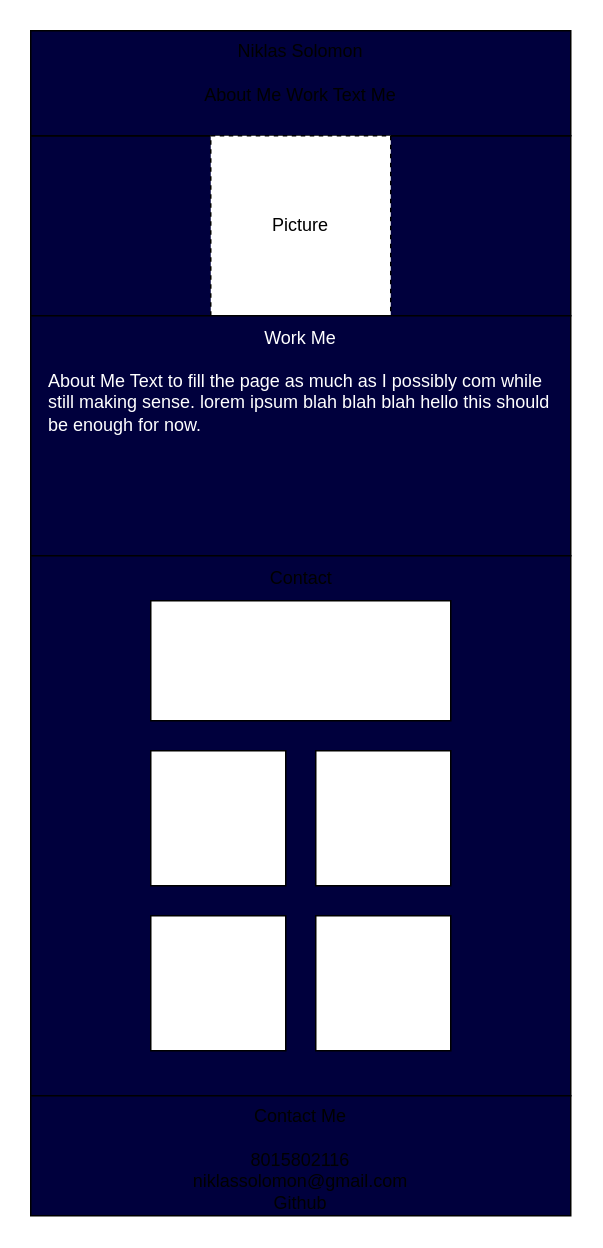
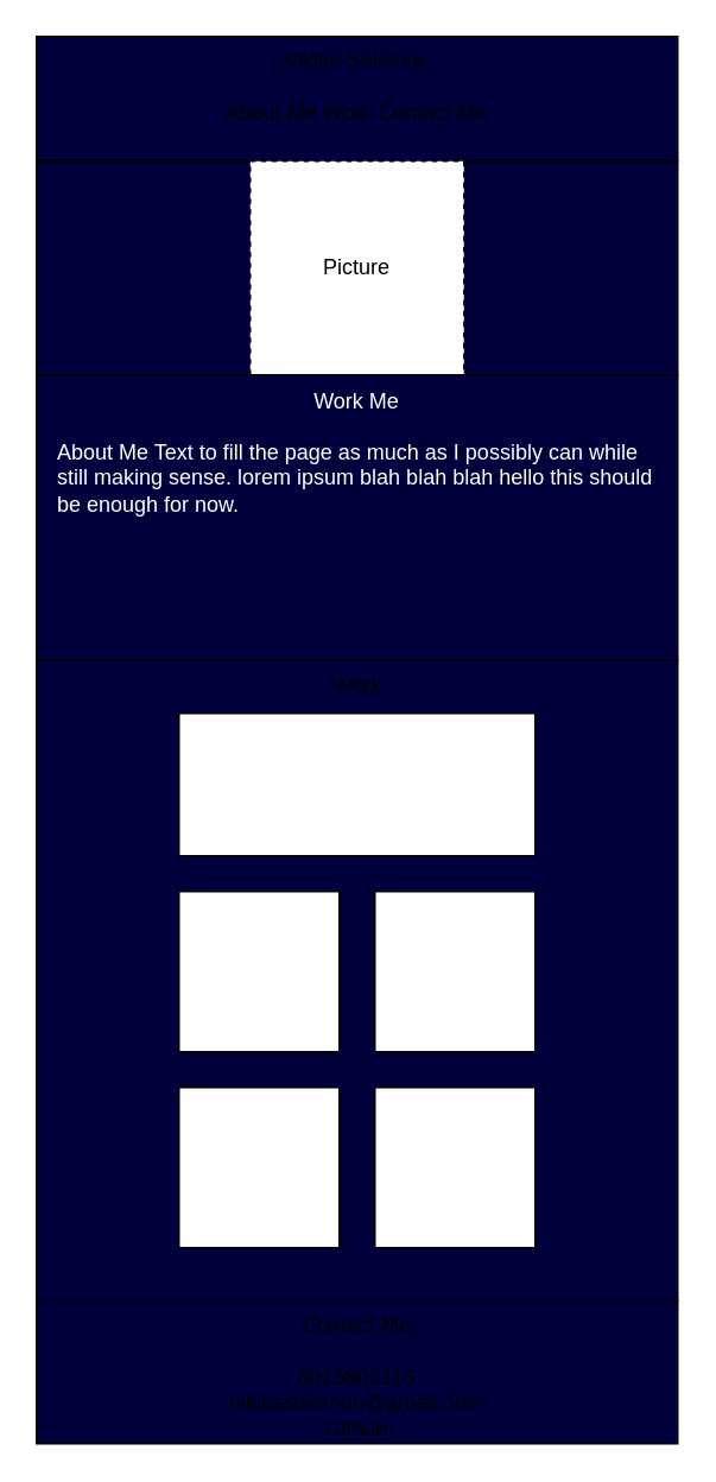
- <mxCell id="3" value="Niklas Solomon&lt;br&gt;&lt;br&gt;About Me Work Text Me&lt;br&gt;" style="rounded=0;whiteSpace=wrap;html=1;verticalAlign=top;fillColor=#00003D;" parent="1" vertex="1"><mxGeometry x="20" y="20" width="360" height="70" as="geometry" /></mxCell>
+ <mxCell id="3" value="Niklas Solomon&lt;br&gt;&lt;br&gt;About Me Work Contact Me&lt;br&gt;" style="rounded=0;whiteSpace=wrap;html=1;verticalAlign=top;fillColor=#00003D;" parent="1" vertex="1"><mxGeometry x="20" y="20" width="360" height="70" as="geometry" /></mxCell>
- <mxCell id="15" value="About Me Text to fill the page as much as I possibly com while still making sense. lorem ipsum blah blah blah hello this should be enough for now." style="text;html=1;strokeColor=none;fillColor=none;align=left;verticalAlign=top;whiteSpace=wrap;rounded=0;fontColor=#FFFFFF;" vertex="1" parent="1"><mxGeometry x="30" y="240" width="340" height="120" as="geometry" /></mxCell>
+ <mxCell id="15" value="About Me Text to fill the page as much as I possibly can while still making sense. lorem ipsum blah blah blah hello this should be enough for now." style="text;html=1;strokeColor=none;fillColor=none;align=left;verticalAlign=top;whiteSpace=wrap;rounded=0;fontColor=#FFFFFF;" vertex="1" parent="1"><mxGeometry x="30" y="240" width="340" height="120" as="geometry" /></mxCell>
- <mxCell id="8" value="Contact" style="text;html=1;strokeColor=none;fillColor=none;align=center;verticalAlign=middle;whiteSpace=wrap;rounded=0;" vertex="1" parent="1"><mxGeometry x="167.5" y="370" width="65" height="30" as="geometry" /></mxCell>
+ <mxCell id="8" value="Work" style="text;html=1;strokeColor=none;fillColor=none;align=center;verticalAlign=middle;whiteSpace=wrap;rounded=0;" vertex="1" parent="1"><mxGeometry x="167.5" y="370" width="65" height="30" as="geometry" /></mxCell>
